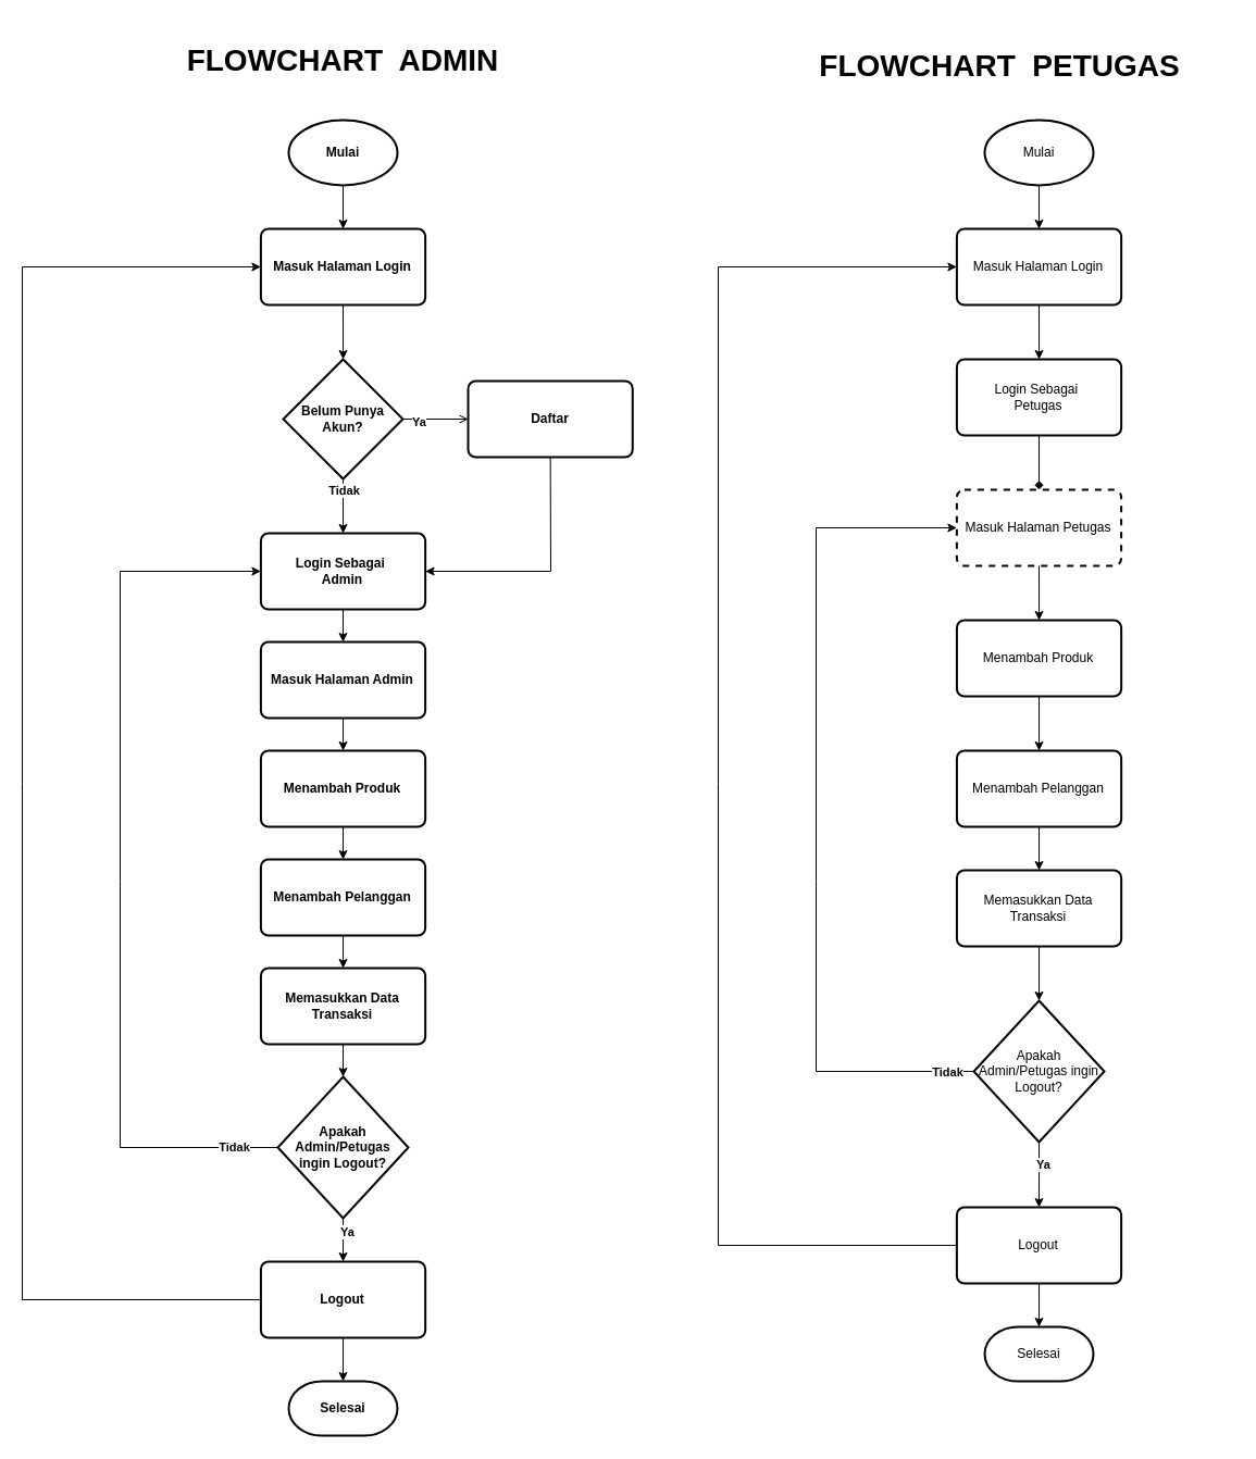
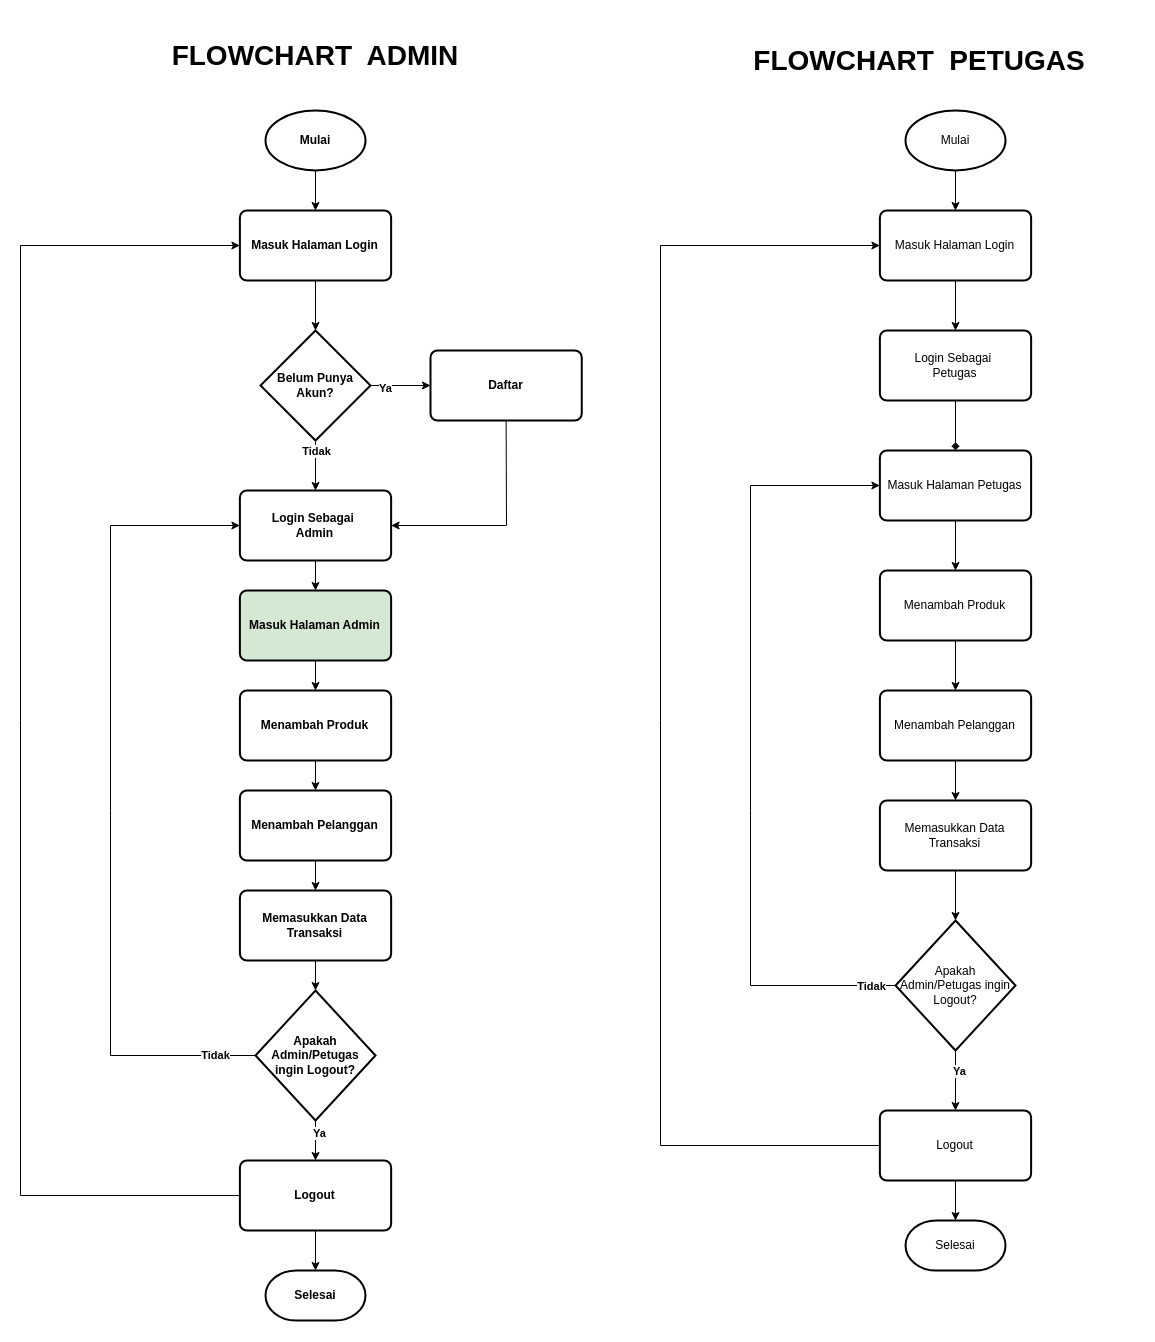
- <mxCell id="7" value="" style="endArrow=open;html=1;rounded=0;exitX=1;exitY=0.5;exitDx=0;exitDy=0;exitPerimeter=0;entryX=0;entryY=0.5;entryDx=0;entryDy=0;fontStyle=1;" parent="1" source="5" target="9" edge="1"><mxGeometry width="50" height="50" relative="1" as="geometry"><mxPoint x="380" y="480" as="sourcePoint" /><mxPoint x="430" y="430" as="targetPoint" /></mxGeometry></mxCell>
+ <mxCell id="7" value="" style="endArrow=classic;html=1;rounded=0;exitX=1;exitY=0.5;exitDx=0;exitDy=0;exitPerimeter=0;entryX=0;entryY=0.5;entryDx=0;entryDy=0;fontStyle=1" parent="1" source="5" target="9" edge="1"><mxGeometry width="50" height="50" relative="1" as="geometry"><mxPoint x="380" y="480" as="sourcePoint" /><mxPoint x="430" y="430" as="targetPoint" /></mxGeometry></mxCell>
- <mxCell id="36" value="Masuk Halaman Petugas" style="rounded=1;whiteSpace=wrap;html=1;absoluteArcSize=1;arcSize=14;strokeWidth=2;dashed=1;" parent="1" vertex="1"><mxGeometry x="879.37" y="450" width="151.25" height="70" as="geometry" /></mxCell>
+ <mxCell id="36" value="Masuk Halaman Petugas" style="rounded=1;whiteSpace=wrap;html=1;absoluteArcSize=1;arcSize=14;strokeWidth=2;" parent="1" vertex="1"><mxGeometry x="879.37" y="450" width="151.25" height="70" as="geometry" /></mxCell>
- <mxCell id="10" value="Masuk Halaman Admin" style="rounded=1;whiteSpace=wrap;html=1;absoluteArcSize=1;arcSize=14;strokeWidth=2;fontStyle=1" parent="1" vertex="1"><mxGeometry x="239.38" y="590" width="151.25" height="70" as="geometry" /></mxCell>
+ <mxCell id="10" value="Masuk Halaman Admin" style="rounded=1;whiteSpace=wrap;html=1;absoluteArcSize=1;arcSize=14;strokeWidth=2;fontStyle=1;fillColor=#d5e8d4;" parent="1" vertex="1"><mxGeometry x="239.38" y="590" width="151.25" height="70" as="geometry" /></mxCell>
